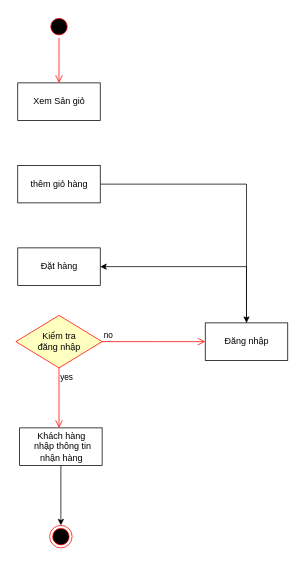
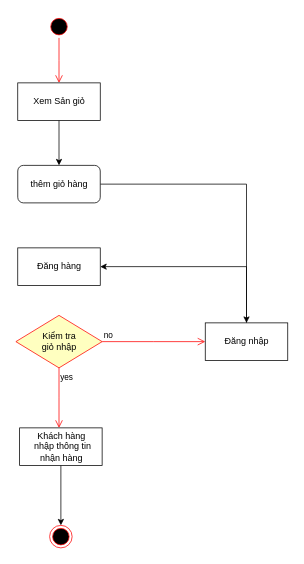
+ <mxCell id="4" style="edgeStyle=orthogonalEdgeStyle;rounded=0;orthogonalLoop=1;jettySize=auto;html=1;entryX=0.5;entryY=0;entryDx=0;entryDy=0;" edge="1" parent="1" source="5" target="7"><mxGeometry relative="1" as="geometry" /></mxCell>
- <mxCell id="7" value="thêm giỏ hàng" style="html=1;" vertex="1" parent="1"><mxGeometry x="23" y="220" width="110" height="50" as="geometry" /></mxCell>
+ <mxCell id="7" value="thêm giỏ hàng" style="html=1;rounded=1;" vertex="1" parent="1"><mxGeometry x="23" y="220" width="110" height="50" as="geometry" /></mxCell>
- <mxCell id="8" value="Đặt hàng" style="html=1;" vertex="1" parent="1"><mxGeometry x="23" y="330" width="110" height="50" as="geometry" /></mxCell>
+ <mxCell id="8" value="Đăng hàng" style="html=1;" vertex="1" parent="1"><mxGeometry x="23" y="330" width="110" height="50" as="geometry" /></mxCell>
- <mxCell id="9" value="Kiểm tra &lt;br&gt;đăng nhập" style="rhombus;whiteSpace=wrap;html=1;fillColor=#ffffc0;strokeColor=#ff0000;" vertex="1" parent="1"><mxGeometry x="20.5" y="420" width="115" height="70" as="geometry" /></mxCell>
+ <mxCell id="9" value="Kiểm tra &lt;br&gt;giỏ nhập" style="rhombus;whiteSpace=wrap;html=1;fillColor=#ffffc0;strokeColor=#ff0000;" vertex="1" parent="1"><mxGeometry x="20.5" y="420" width="115" height="70" as="geometry" /></mxCell>
